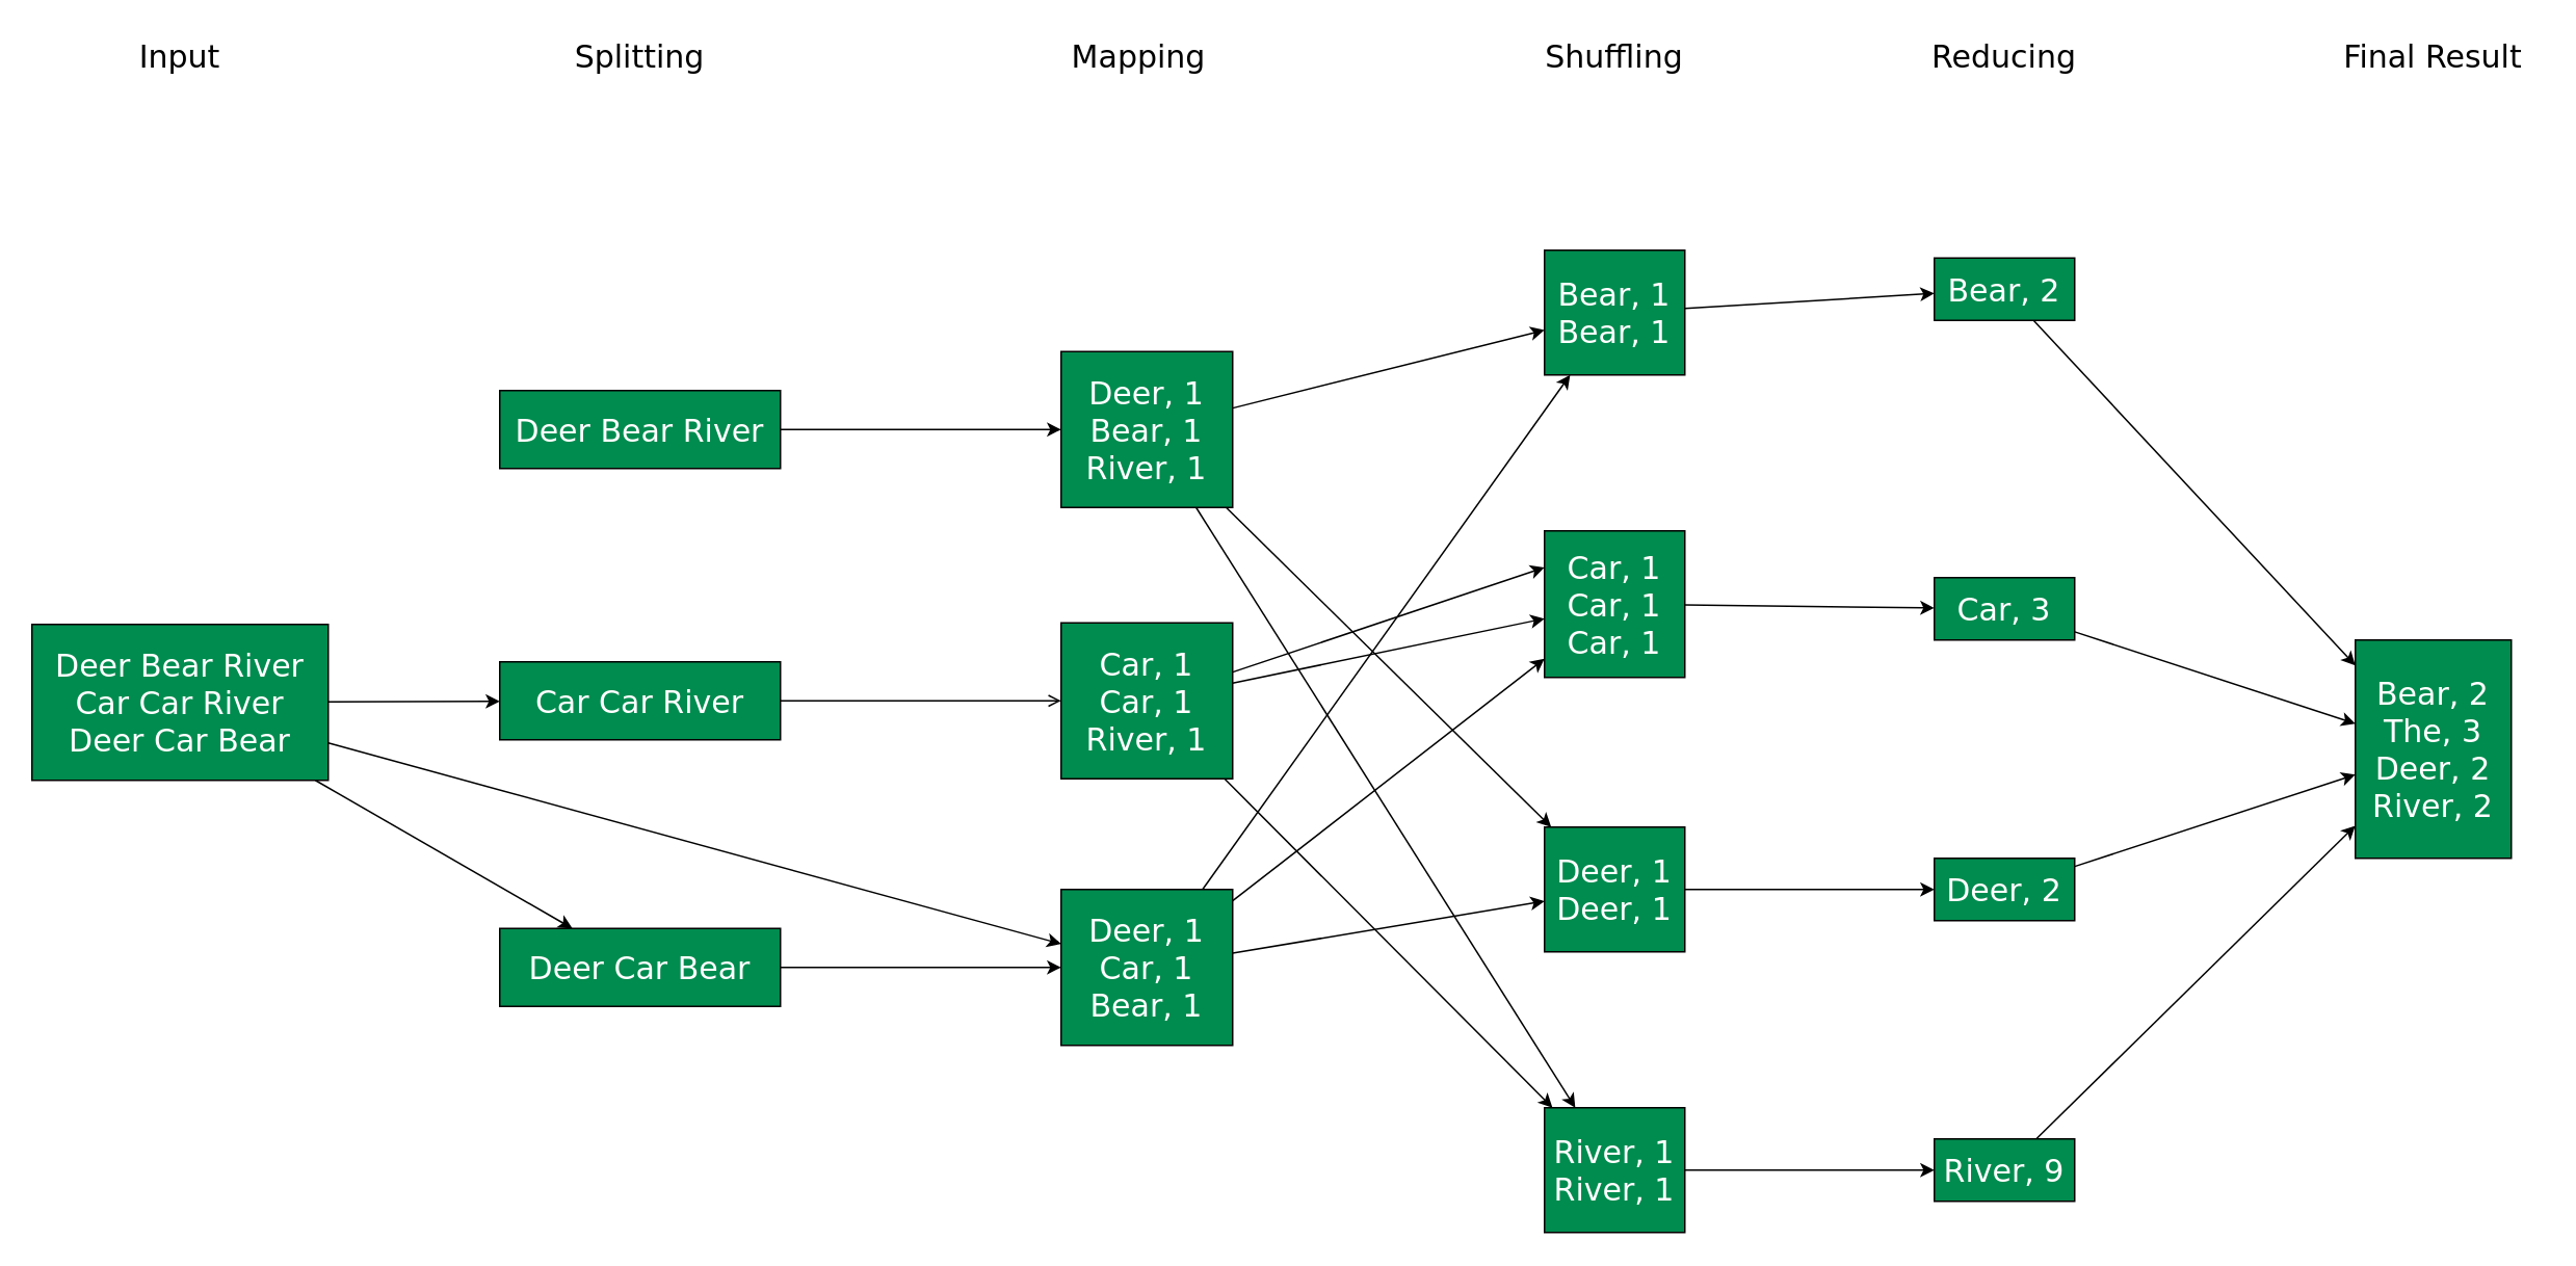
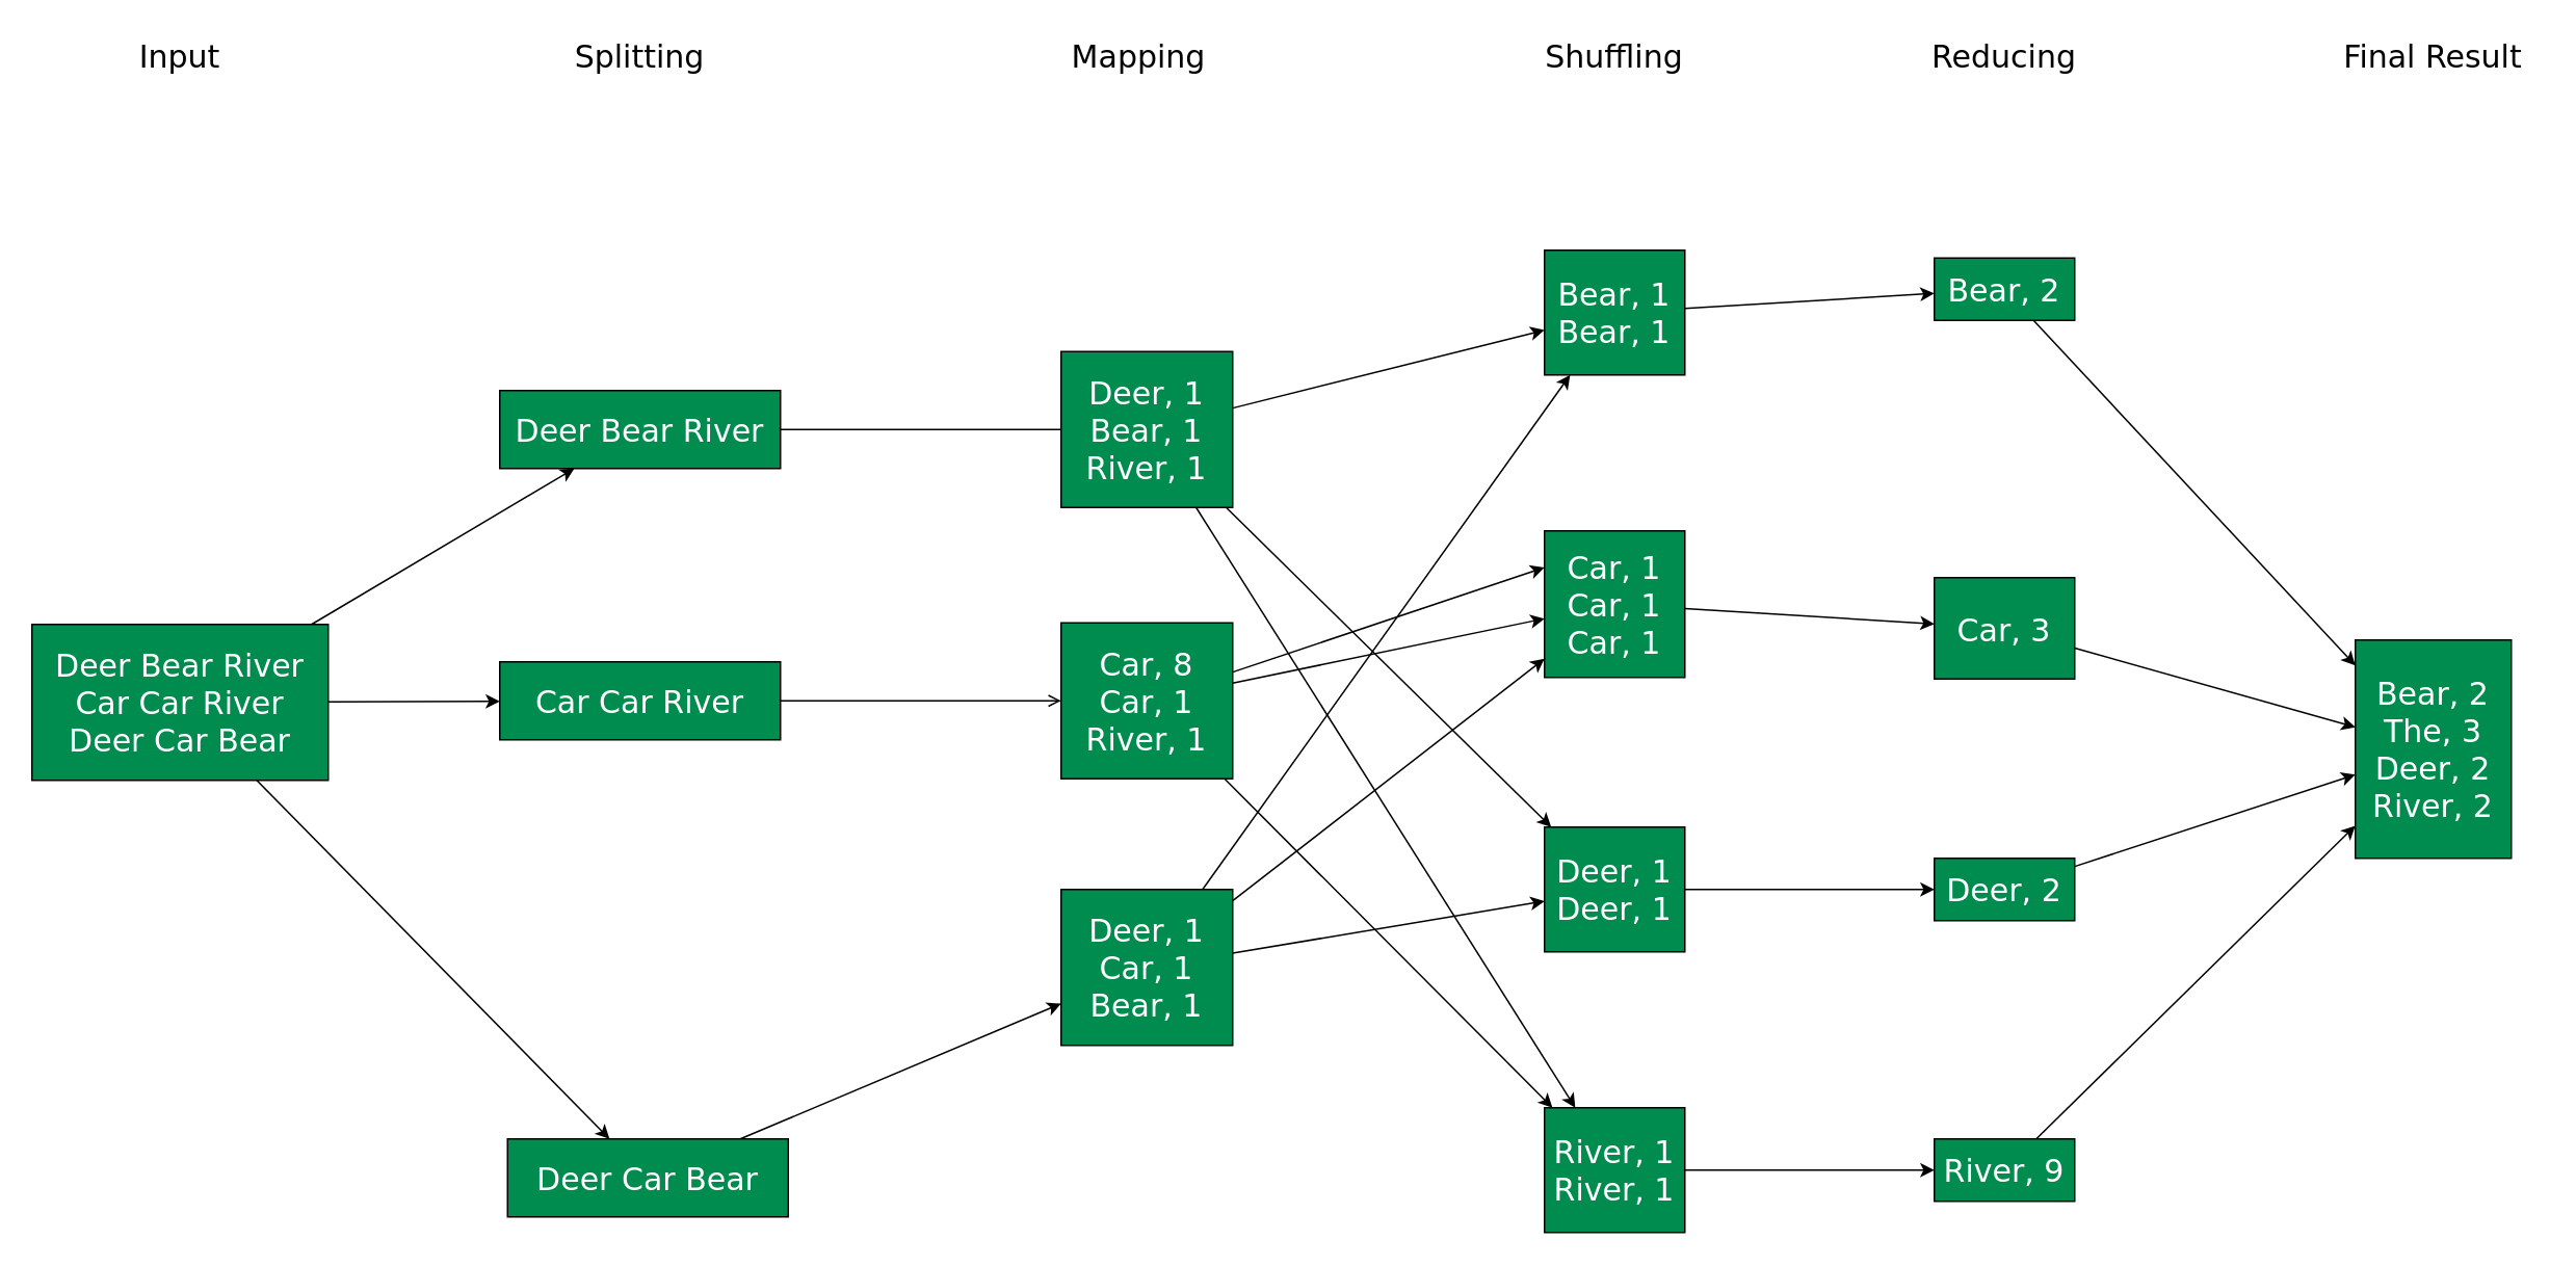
- <mxCell id="6" style="edgeStyle=none;rounded=0;orthogonalLoop=1;jettySize=auto;html=1;fontFamily=Dejavu Sans;fontSize=20;fontColor=#FFFFFF;" edge="1" parent="1" source="7" target="15"><mxGeometry relative="1" as="geometry" /></mxCell>
+ <mxCell id="6" style="edgeStyle=none;rounded=0;orthogonalLoop=1;jettySize=auto;html=1;fontFamily=Dejavu Sans;fontSize=20;fontColor=#FFFFFF;endArrow=none;" edge="1" parent="1" source="7" target="15"><mxGeometry relative="1" as="geometry" /></mxCell>
- <mxCell id="35" value="&lt;font style=&quot;font-size: 20px;&quot;&gt;Car, 3&lt;br&gt;&lt;/font&gt;" style="rounded=0;whiteSpace=wrap;html=1;fillColor=#008C4F;fontColor=#FFFFFF;align=center;fontFamily=Dejavu Sans;" vertex="1" parent="1"><mxGeometry x="1240" y="370" width="90" height="40" as="geometry" /></mxCell>
+ <mxCell id="35" value="&lt;font style=&quot;font-size: 20px;&quot;&gt;Car, 3&lt;br&gt;&lt;/font&gt;" style="rounded=0;whiteSpace=wrap;html=1;fillColor=#008C4F;fontColor=#FFFFFF;align=center;fontFamily=Dejavu Sans;" vertex="1" parent="1"><mxGeometry x="1240" y="370" width="90" height="65" as="geometry" /></mxCell>
- <mxCell id="19" value="&lt;font style=&quot;font-size: 20px;&quot;&gt;Car, 1&lt;br&gt;Car, 1&lt;br&gt;River, 1&lt;br&gt;&lt;/font&gt;" style="rounded=0;whiteSpace=wrap;html=1;fillColor=#008C4F;fontColor=#FFFFFF;align=center;fontFamily=Dejavu Sans;" vertex="1" parent="1"><mxGeometry x="680" y="399" width="110" height="100" as="geometry" /></mxCell>
+ <mxCell id="19" value="&lt;font style=&quot;font-size: 20px;&quot;&gt;Car, 8&lt;br&gt;Car, 1&lt;br&gt;River, 1&lt;br&gt;&lt;/font&gt;" style="rounded=0;whiteSpace=wrap;html=1;fillColor=#008C4F;fontColor=#FFFFFF;align=center;fontFamily=Dejavu Sans;" vertex="1" parent="1"><mxGeometry x="680" y="399" width="110" height="100" as="geometry" /></mxCell>
- <mxCell id="2" style="rounded=0;orthogonalLoop=1;jettySize=auto;html=1;fontFamily=Dejavu Sans;fontSize=20;fontColor=#FFFFFF;" edge="1" parent="1" source="5" target="23"><mxGeometry relative="1" as="geometry" /></mxCell>
+ <mxCell id="2" style="rounded=0;orthogonalLoop=1;jettySize=auto;html=1;fontFamily=Dejavu Sans;fontSize=20;fontColor=#FFFFFF;" edge="1" parent="1" source="5" target="7"><mxGeometry relative="1" as="geometry" /></mxCell>
- <mxCell id="11" value="&lt;font style=&quot;font-size: 20px;&quot; face=&quot;Dejavu Sans&quot;&gt;Deer Car Bear&lt;br&gt;&lt;/font&gt;" style="rounded=0;whiteSpace=wrap;html=1;fillColor=#008C4F;fontColor=#FFFFFF;" vertex="1" parent="1"><mxGeometry x="320" y="595" width="180" height="50" as="geometry" /></mxCell>
+ <mxCell id="11" value="&lt;font style=&quot;font-size: 20px;&quot; face=&quot;Dejavu Sans&quot;&gt;Deer Car Bear&lt;br&gt;&lt;/font&gt;" style="rounded=0;whiteSpace=wrap;html=1;fillColor=#008C4F;fontColor=#FFFFFF;" vertex="1" parent="1"><mxGeometry x="325" y="730" width="180" height="50" as="geometry" /></mxCell>
